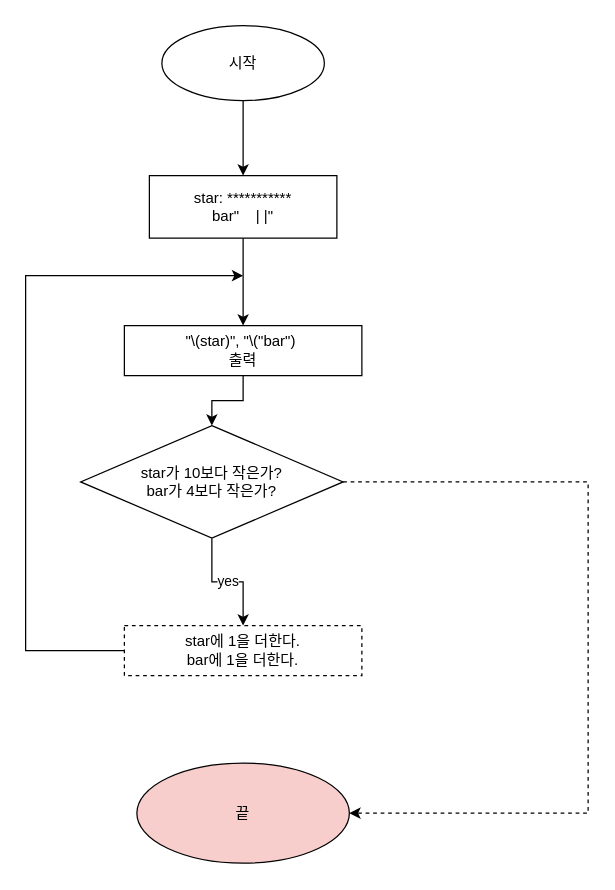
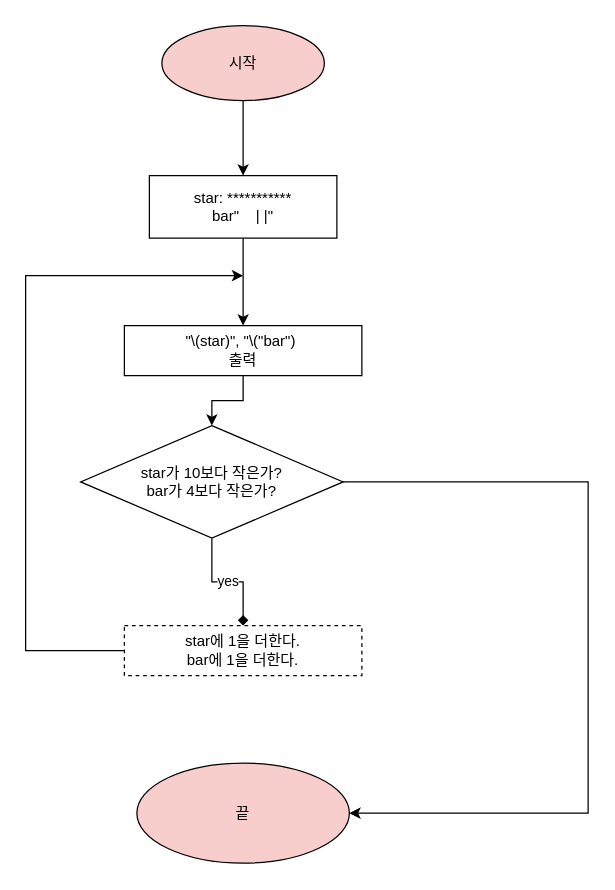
- <mxCell id="3" value="시작" style="ellipse;whiteSpace=wrap;html=1;" vertex="1" parent="1"><mxGeometry x="129" y="20" width="130" height="60" as="geometry" /></mxCell>
+ <mxCell id="3" value="시작" style="ellipse;whiteSpace=wrap;html=1;fillColor=#f8cecc;" vertex="1" parent="1"><mxGeometry x="129" y="20" width="130" height="60" as="geometry" /></mxCell>
- <mxCell id="8" value="yes" style="edgeStyle=orthogonalEdgeStyle;rounded=0;orthogonalLoop=1;jettySize=auto;html=1;entryX=0.5;entryY=0;entryDx=0;entryDy=0;" edge="1" parent="1" source="10" target="12"><mxGeometry relative="1" as="geometry"><mxPoint x="194" y="530" as="targetPoint" /></mxGeometry></mxCell>
+ <mxCell id="8" value="yes" style="edgeStyle=orthogonalEdgeStyle;rounded=0;orthogonalLoop=1;jettySize=auto;html=1;entryX=0.5;entryY=0;entryDx=0;entryDy=0;endArrow=diamond;" edge="1" parent="1" source="10" target="12"><mxGeometry relative="1" as="geometry"><mxPoint x="194" y="530" as="targetPoint" /></mxGeometry></mxCell>
- <mxCell id="9" style="edgeStyle=orthogonalEdgeStyle;rounded=0;orthogonalLoop=1;jettySize=auto;html=1;entryX=1;entryY=0.5;entryDx=0;entryDy=0;dashed=1;" edge="1" parent="1" source="10" target="13"><mxGeometry relative="1" as="geometry"><mxPoint x="319" y="650" as="targetPoint" /><Array as="points"><mxPoint x="470" y="385" /><mxPoint x="470" y="650" /></Array></mxGeometry></mxCell>
+ <mxCell id="9" style="edgeStyle=orthogonalEdgeStyle;rounded=0;orthogonalLoop=1;jettySize=auto;html=1;entryX=1;entryY=0.5;entryDx=0;entryDy=0;" edge="1" parent="1" source="10" target="13"><mxGeometry relative="1" as="geometry"><mxPoint x="319" y="650" as="targetPoint" /><Array as="points"><mxPoint x="470" y="385" /><mxPoint x="470" y="650" /></Array></mxGeometry></mxCell>
